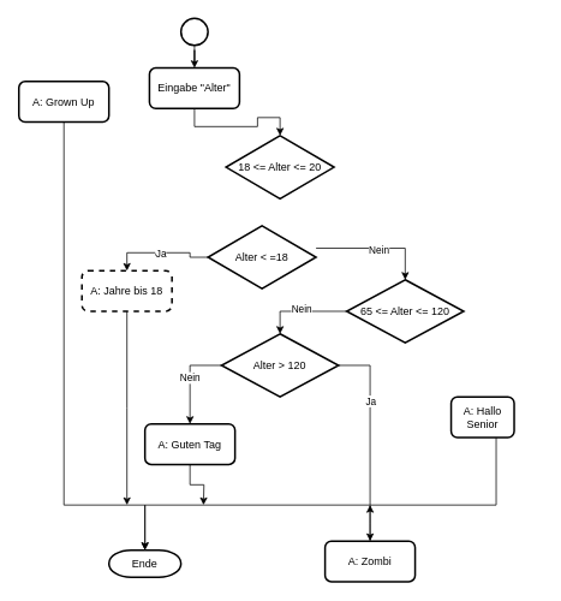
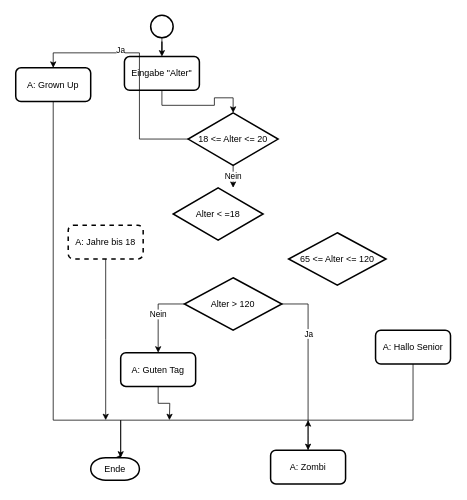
+ <mxCell id="7" style="edgeStyle=orthogonalEdgeStyle;rounded=0;orthogonalLoop=1;jettySize=auto;html=1;entryX=0.5;entryY=0;entryDx=0;entryDy=0;" edge="1" parent="1" source="9" target="16"><mxGeometry relative="1" as="geometry" /></mxCell>
+ <mxCell id="8" value="Ja" style="edgeLabel;html=1;align=center;verticalAlign=middle;resizable=0;points=[];" vertex="1" connectable="0" parent="7"><mxGeometry x="0.309" y="-4" relative="1" as="geometry"><mxPoint as="offset" /></mxGeometry></mxCell>
+ <mxCell id="6" value="Nein" style="edgeStyle=orthogonalEdgeStyle;rounded=0;orthogonalLoop=1;jettySize=auto;html=1;" edge="1" parent="1" source="9" target="14"><mxGeometry relative="1" as="geometry"><Array as="points"><mxPoint x="315" y="185" /></Array></mxGeometry></mxCell>
- <mxCell id="12" style="edgeStyle=orthogonalEdgeStyle;rounded=0;orthogonalLoop=1;jettySize=auto;html=1;entryX=0.5;entryY=0;entryDx=0;entryDy=0;entryPerimeter=0;" edge="1" parent="1" source="14" target="21"><mxGeometry relative="1" as="geometry"><Array as="points"><mxPoint x="449" y="275" /></Array></mxGeometry></mxCell>
- <mxCell id="13" value="Nein" style="edgeLabel;html=1;align=center;verticalAlign=middle;resizable=0;points=[];" vertex="1" connectable="0" parent="12"><mxGeometry x="0.028" y="-1" relative="1" as="geometry"><mxPoint as="offset" /></mxGeometry></mxCell>
- <mxCell id="10" value="Ja" style="edgeStyle=orthogonalEdgeStyle;rounded=0;orthogonalLoop=1;jettySize=auto;html=1;entryX=0.5;entryY=0;entryDx=0;entryDy=0;" edge="1" parent="1" source="14" target="18"><mxGeometry relative="1" as="geometry" /></mxCell>
- <mxCell id="11" value="Ja" style="edgeLabel;html=1;align=center;verticalAlign=middle;resizable=0;points=[];" vertex="1" connectable="0" parent="10"><mxGeometry y="1" relative="1" as="geometry"><mxPoint as="offset" /></mxGeometry></mxCell>
- <mxCell id="19" style="edgeStyle=orthogonalEdgeStyle;rounded=0;orthogonalLoop=1;jettySize=auto;html=1;entryX=0.5;entryY=0;entryDx=0;entryDy=0;entryPerimeter=0;exitX=0;exitY=0.5;exitDx=0;exitDy=0;exitPerimeter=0;" edge="1" parent="1" source="21" target="29"><mxGeometry relative="1" as="geometry"><Array as="points"><mxPoint x="310" y="345" /></Array></mxGeometry></mxCell>
- <mxCell id="20" value="Nein" style="edgeLabel;html=1;align=center;verticalAlign=middle;resizable=0;points=[];" vertex="1" connectable="0" parent="19"><mxGeometry x="0.03" y="-3" relative="1" as="geometry"><mxPoint as="offset" /></mxGeometry></mxCell>
- <mxCell id="23" value="A: Hallo Senior" style="rounded=1;whiteSpace=wrap;html=1;absoluteArcSize=1;arcSize=14;strokeWidth=2;" vertex="1" parent="1"><mxGeometry x="500" y="440" width="70" height="45" as="geometry" /></mxCell>
+ <mxCell id="23" value="A: Hallo Senior" style="rounded=1;whiteSpace=wrap;html=1;absoluteArcSize=1;arcSize=14;strokeWidth=2;" vertex="1" parent="1"><mxGeometry x="500" y="440" width="100" height="45" as="geometry" /></mxCell>
- <mxCell id="34" value="Ende" style="strokeWidth=2;html=1;shape=mxgraph.flowchart.terminator;whiteSpace=wrap;" vertex="1" parent="1"><mxGeometry x="120" y="610" width="80" height="30" as="geometry" /></mxCell>
+ <mxCell id="34" value="Ende" style="strokeWidth=2;html=1;shape=mxgraph.flowchart.terminator;whiteSpace=wrap;" vertex="1" parent="1"><mxGeometry x="120" y="610" width="65" height="30" as="geometry" /></mxCell>
